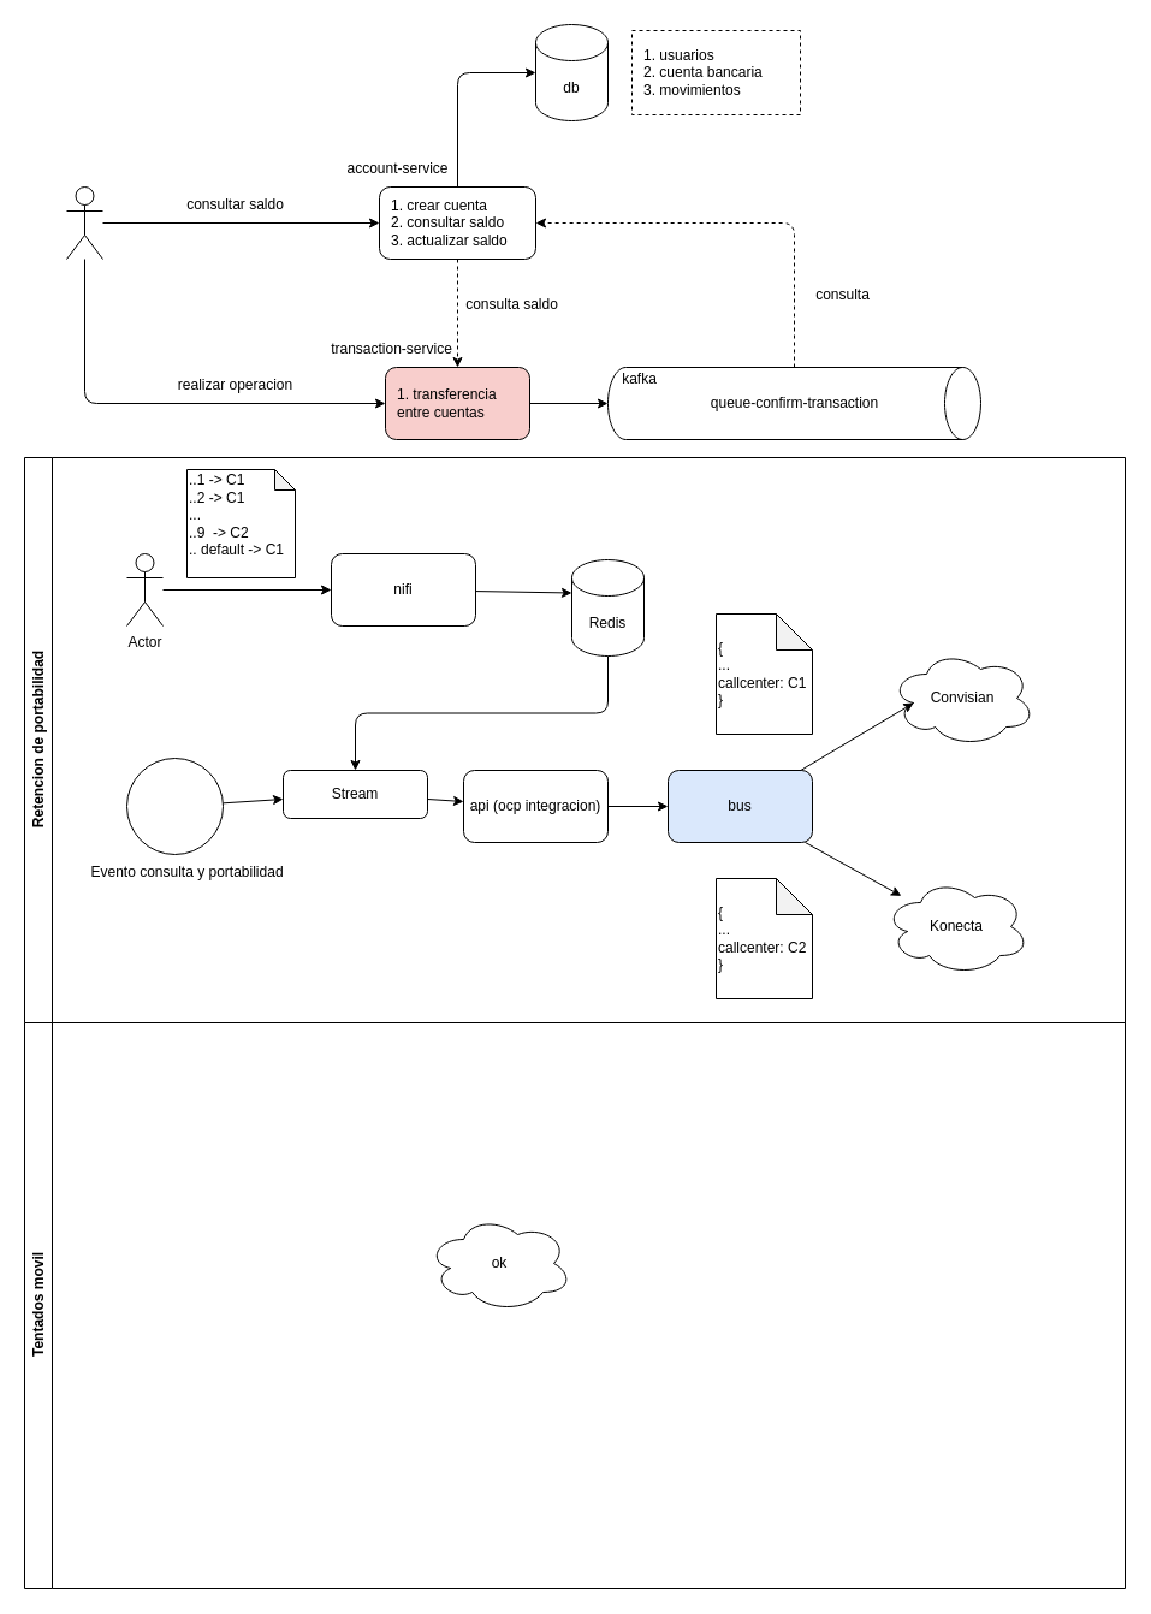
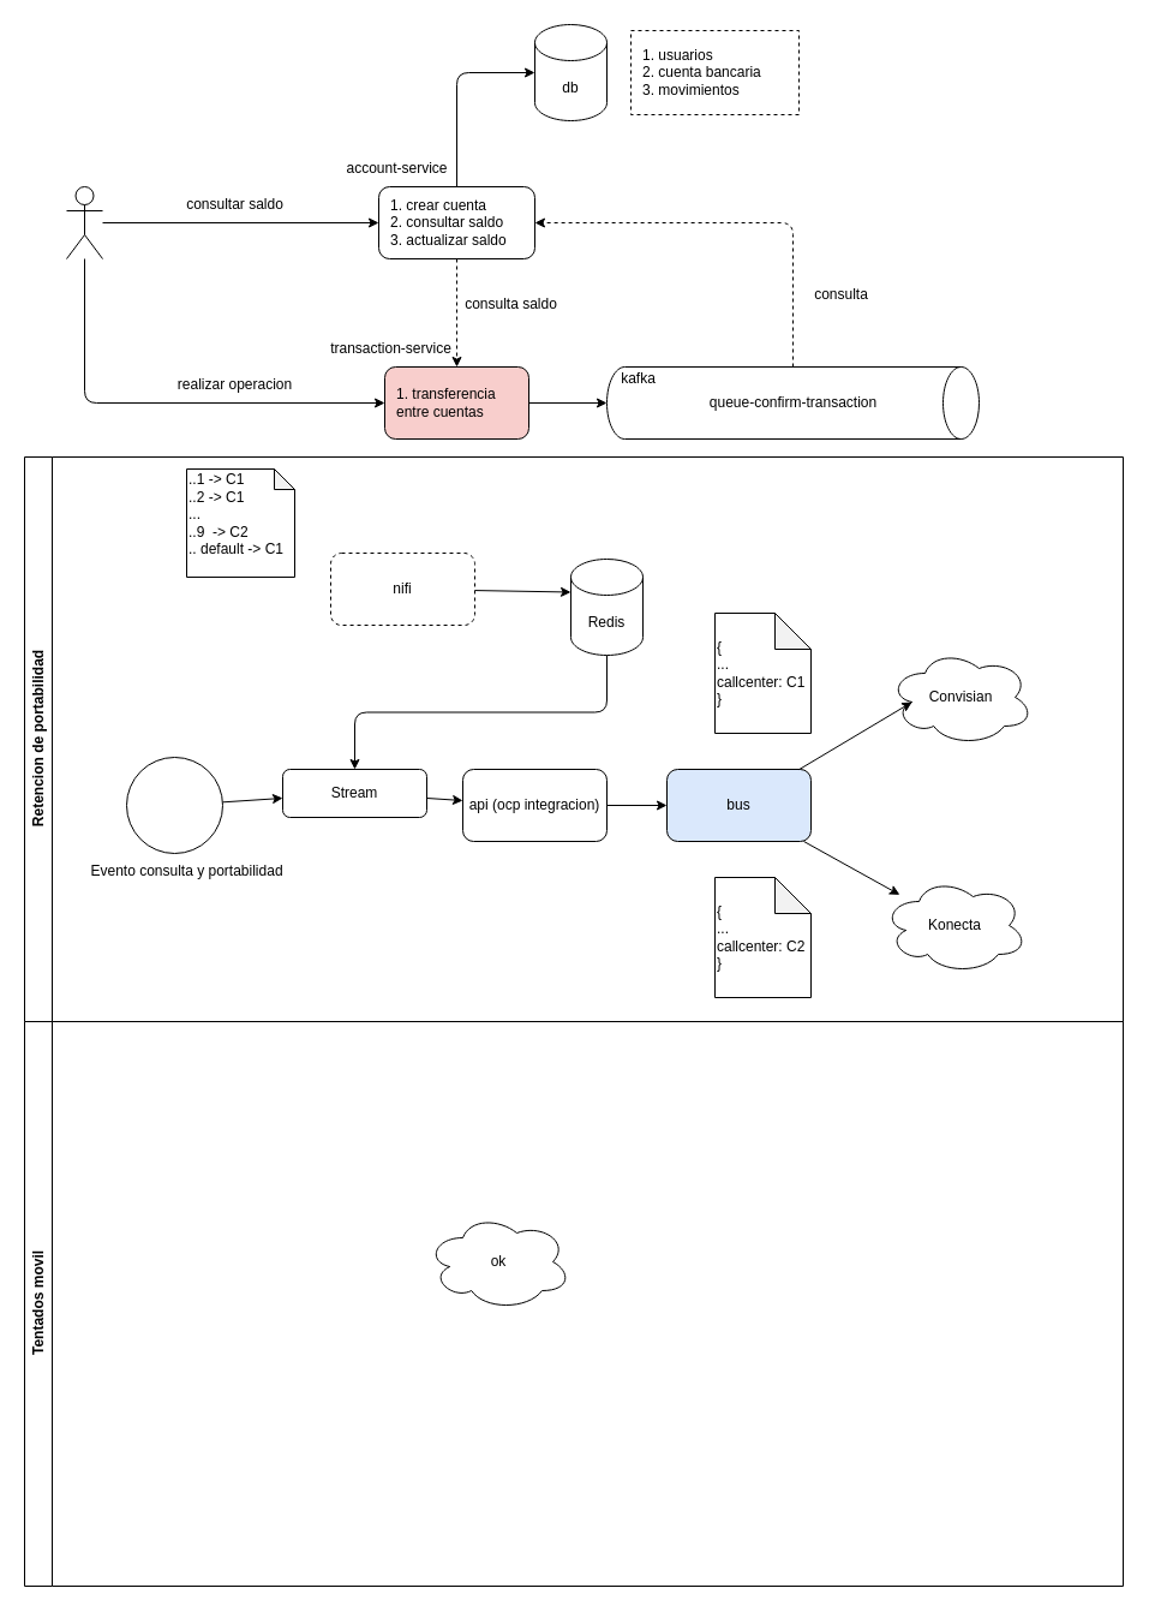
- <mxCell id="38" value="Actor" style="shape=umlActor;verticalLabelPosition=bottom;verticalAlign=top;html=1;outlineConnect=0;" vertex="1" parent="1"><mxGeometry x="105" y="460" width="30" height="60" as="geometry" /></mxCell>
- <mxCell id="37" style="edgeStyle=none;html=1;entryX=0;entryY=0.5;entryDx=0;entryDy=0;" edge="1" parent="1" source="38" target="36"><mxGeometry relative="1" as="geometry" /></mxCell>
- <mxCell id="36" value="nifi" style="rounded=1;whiteSpace=wrap;html=1;" vertex="1" parent="1"><mxGeometry x="275" y="460" width="120" height="60" as="geometry" /></mxCell>
+ <mxCell id="36" value="nifi" style="rounded=1;whiteSpace=wrap;html=1;dashed=1;" vertex="1" parent="1"><mxGeometry x="275" y="460" width="120" height="60" as="geometry" /></mxCell>
